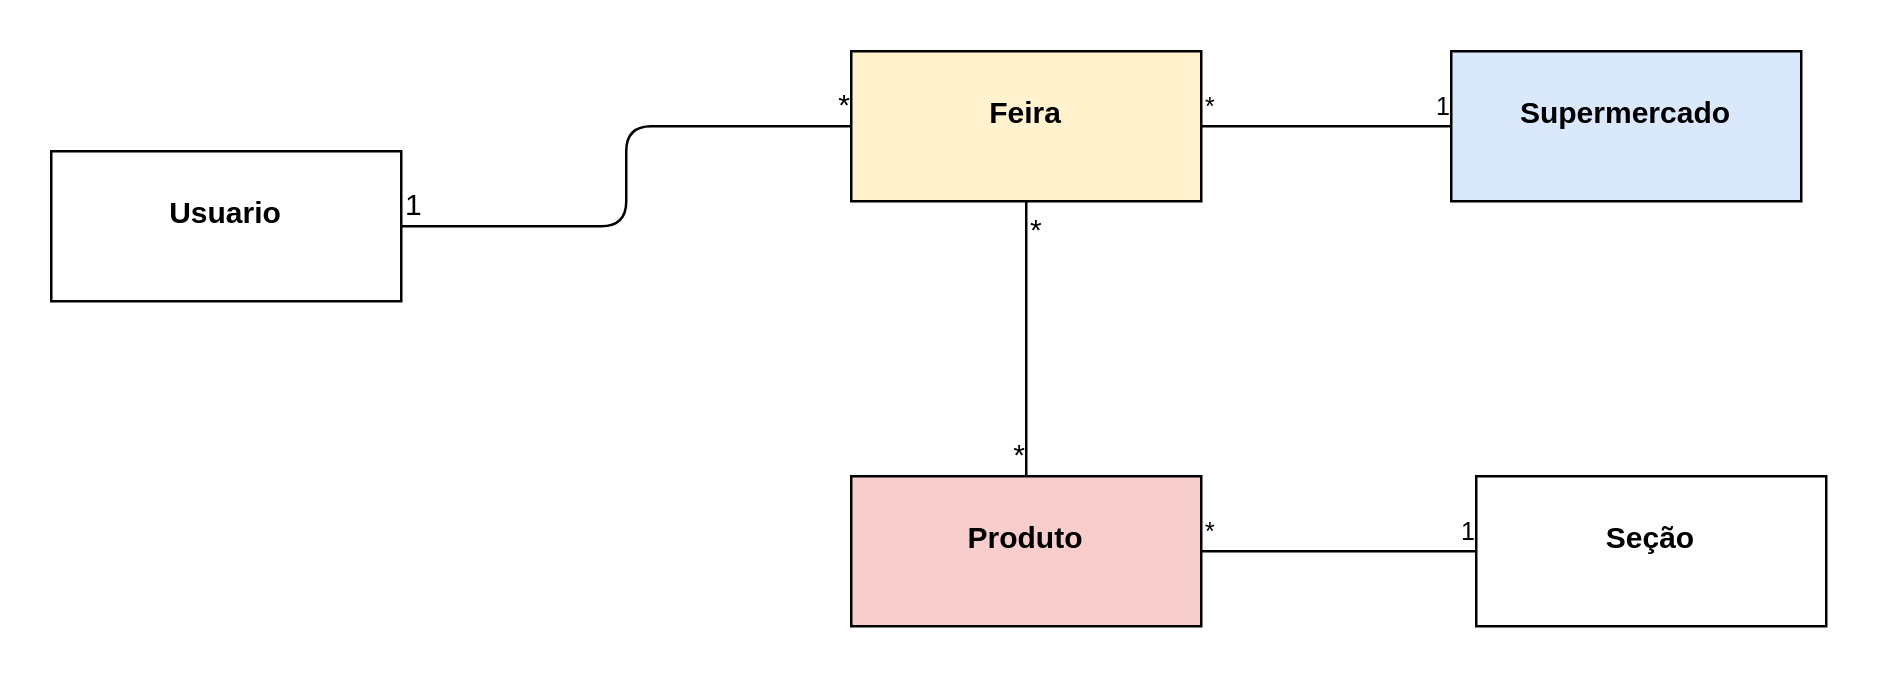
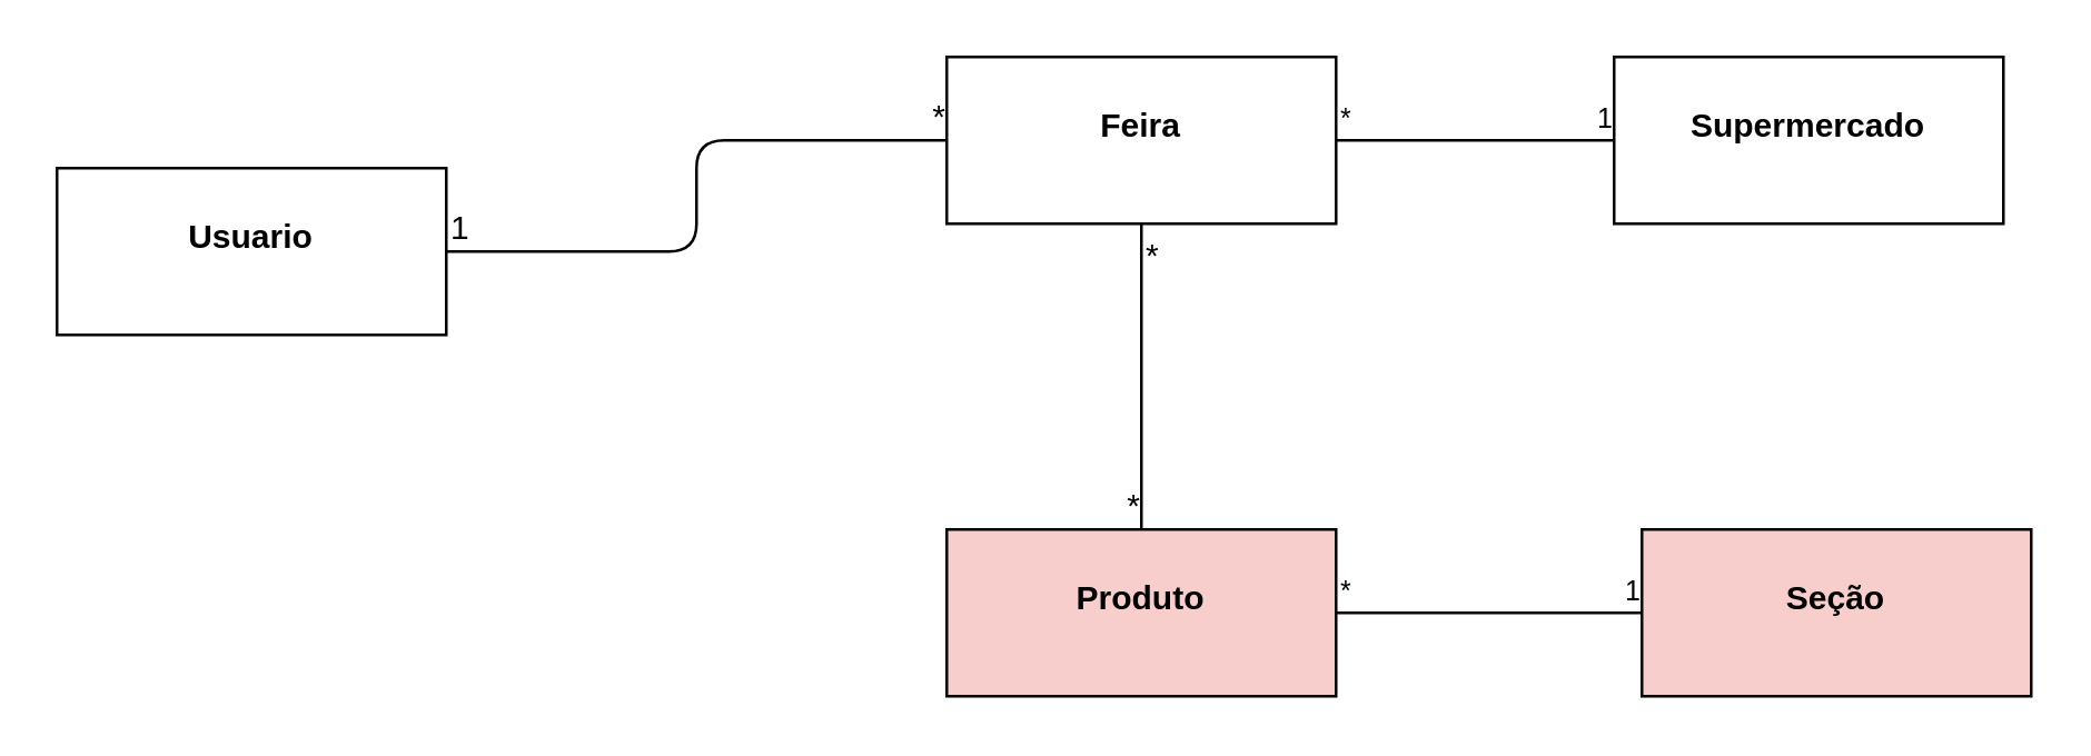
- <mxCell id="5" value="&lt;p style=&quot;margin: 0px ; margin-top: 4px ; text-align: center&quot;&gt;&lt;br&gt;&lt;b&gt;Feira&lt;/b&gt;&lt;/p&gt;" style="verticalAlign=top;align=left;overflow=fill;fontSize=12;fontFamily=Helvetica;html=1;fillColor=#fff2cc;" vertex="1" parent="1"><mxGeometry x="340" y="20" width="140" height="60" as="geometry" /></mxCell>
+ <mxCell id="5" value="&lt;p style=&quot;margin: 0px ; margin-top: 4px ; text-align: center&quot;&gt;&lt;br&gt;&lt;b&gt;Feira&lt;/b&gt;&lt;/p&gt;" style="verticalAlign=top;align=left;overflow=fill;fontSize=12;fontFamily=Helvetica;html=1;" vertex="1" parent="1"><mxGeometry x="340" y="20" width="140" height="60" as="geometry" /></mxCell>
- <mxCell id="16" value="&lt;p style=&quot;margin: 0px ; margin-top: 4px ; text-align: center&quot;&gt;&lt;br&gt;&lt;b&gt;Supermercado&lt;/b&gt;&lt;/p&gt;" style="verticalAlign=top;align=left;overflow=fill;fontSize=12;fontFamily=Helvetica;html=1;fillColor=#dae8fc;" vertex="1" parent="1"><mxGeometry x="580" y="20" width="140" height="60" as="geometry" /></mxCell>
+ <mxCell id="16" value="&lt;p style=&quot;margin: 0px ; margin-top: 4px ; text-align: center&quot;&gt;&lt;br&gt;&lt;b&gt;Supermercado&lt;/b&gt;&lt;/p&gt;" style="verticalAlign=top;align=left;overflow=fill;fontSize=12;fontFamily=Helvetica;html=1;" vertex="1" parent="1"><mxGeometry x="580" y="20" width="140" height="60" as="geometry" /></mxCell>
- <mxCell id="12" value="&lt;p style=&quot;margin: 0px ; margin-top: 4px ; text-align: center&quot;&gt;&lt;br&gt;&lt;b&gt;Seção&lt;/b&gt;&lt;/p&gt;" style="verticalAlign=top;align=left;overflow=fill;fontSize=12;fontFamily=Helvetica;html=1;" vertex="1" parent="1"><mxGeometry x="590" y="190" width="140" height="60" as="geometry" /></mxCell>
+ <mxCell id="12" value="&lt;p style=&quot;margin: 0px ; margin-top: 4px ; text-align: center&quot;&gt;&lt;br&gt;&lt;b&gt;Seção&lt;/b&gt;&lt;/p&gt;" style="verticalAlign=top;align=left;overflow=fill;fontSize=12;fontFamily=Helvetica;html=1;fillColor=#f8cecc;" vertex="1" parent="1"><mxGeometry x="590" y="190" width="140" height="60" as="geometry" /></mxCell>
